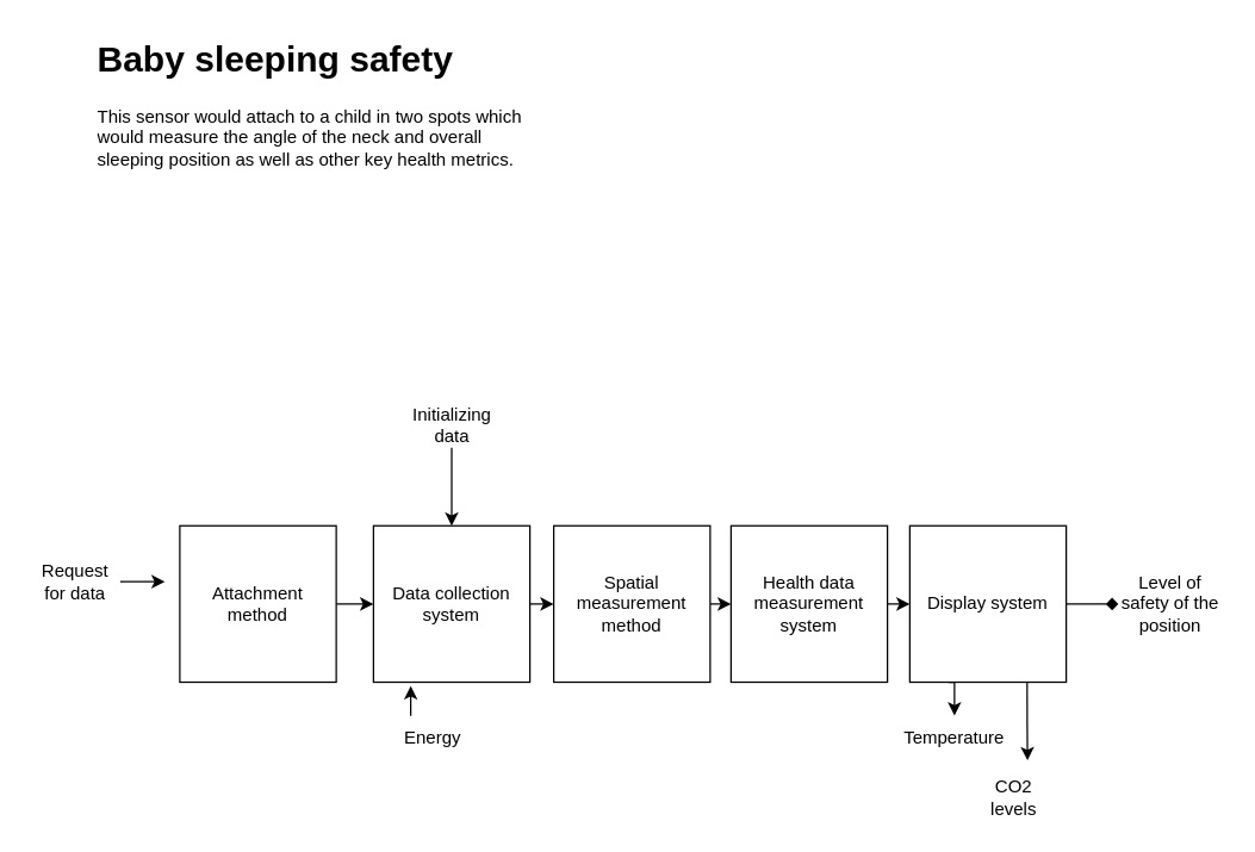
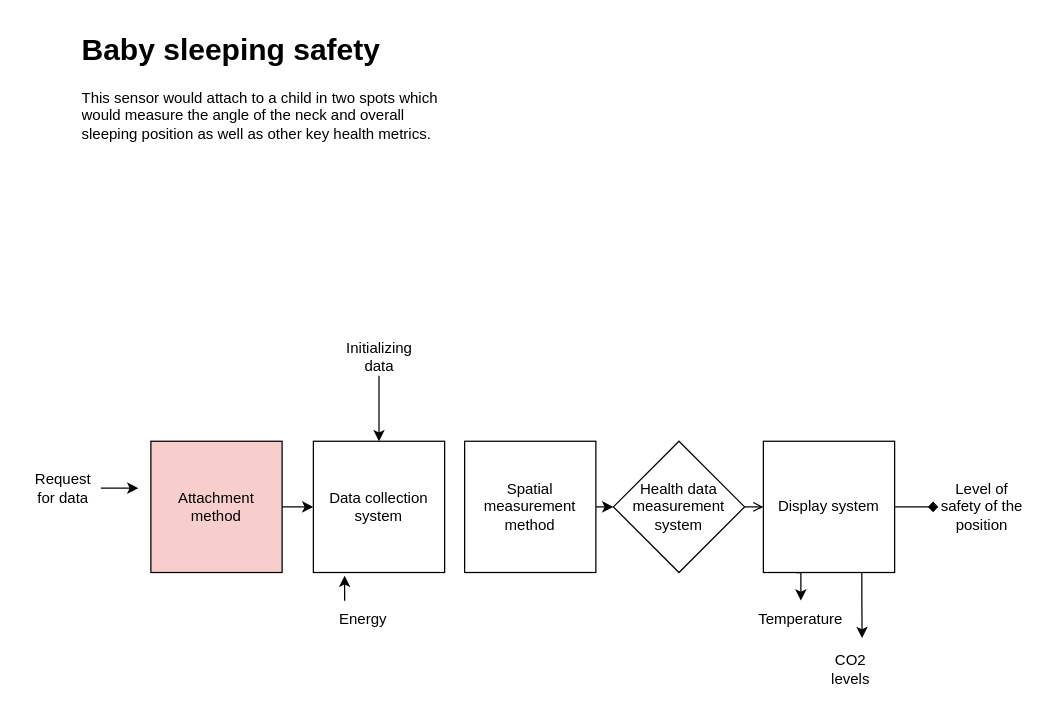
- <mxCell id="3" value="Attachment method" style="whiteSpace=wrap;html=1;aspect=fixed;" vertex="1" parent="1"><mxGeometry x="120" y="352.5" width="105" height="105" as="geometry" /></mxCell>
+ <mxCell id="3" value="Attachment method" style="whiteSpace=wrap;html=1;aspect=fixed;fillColor=#f8cecc;" vertex="1" parent="1"><mxGeometry x="120" y="352.5" width="105" height="105" as="geometry" /></mxCell>
- <mxCell id="6" style="edgeStyle=orthogonalEdgeStyle;rounded=0;orthogonalLoop=1;jettySize=auto;html=1;exitX=1;exitY=0.5;exitDx=0;exitDy=0;entryX=0;entryY=0.5;entryDx=0;entryDy=0;" edge="1" parent="1" source="7" target="9"><mxGeometry relative="1" as="geometry" /></mxCell>
- <mxCell id="11" value="Health data measurement system" style="whiteSpace=wrap;html=1;aspect=fixed;" vertex="1" parent="1"><mxGeometry x="490" y="352.5" width="105" height="105" as="geometry" /></mxCell>
+ <mxCell id="11" value="Health data measurement system" style="rhombus;whiteSpace=wrap;html=1;aspect=fixed;" vertex="1" parent="1"><mxGeometry x="490" y="352.5" width="105" height="105" as="geometry" /></mxCell>
- <mxCell id="10" style="edgeStyle=orthogonalEdgeStyle;rounded=0;orthogonalLoop=1;jettySize=auto;html=1;exitX=1;exitY=0.5;exitDx=0;exitDy=0;entryX=0;entryY=0.5;entryDx=0;entryDy=0;" edge="1" parent="1" source="11" target="16"><mxGeometry relative="1" as="geometry" /></mxCell>
+ <mxCell id="10" style="edgeStyle=orthogonalEdgeStyle;rounded=0;orthogonalLoop=1;jettySize=auto;html=1;exitX=1;exitY=0.5;exitDx=0;exitDy=0;entryX=0;entryY=0.5;entryDx=0;entryDy=0;endArrow=open;" edge="1" parent="1" source="11" target="16"><mxGeometry relative="1" as="geometry" /></mxCell>
